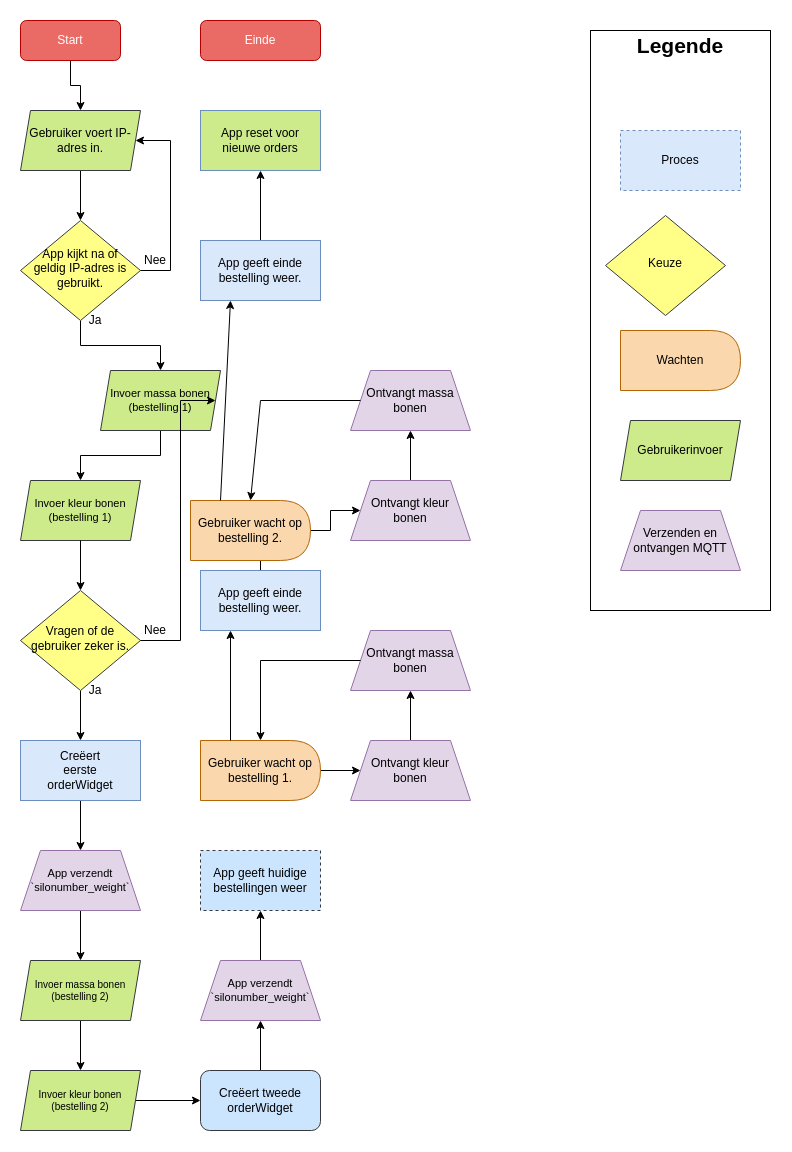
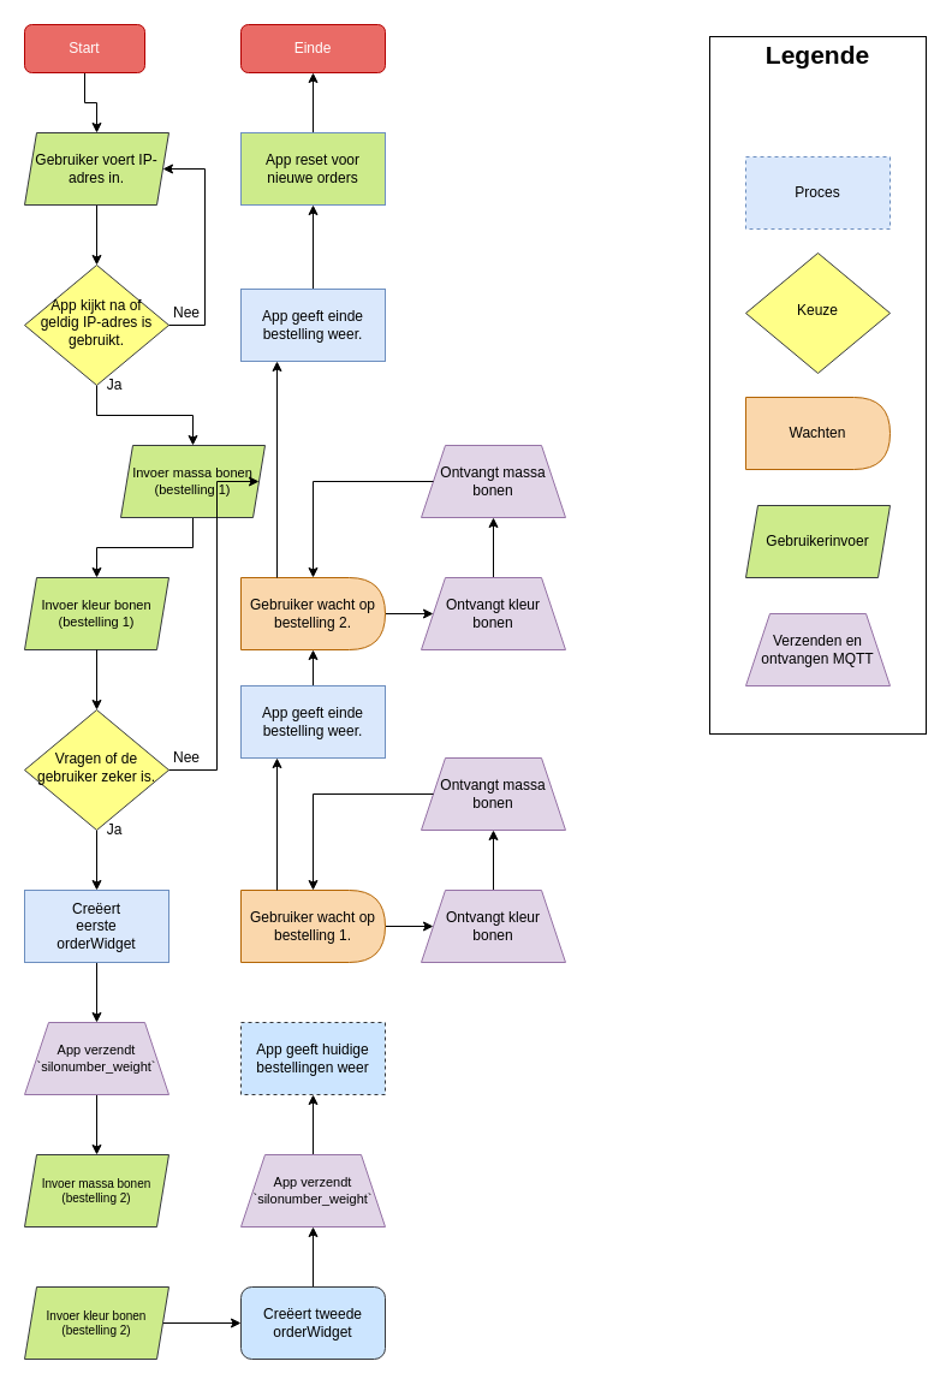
+ <mxCell id="57" value="" style="edgeStyle=orthogonalEdgeStyle;rounded=0;orthogonalLoop=1;jettySize=auto;html=1;" edge="1" parent="1" source="58" target="20"><mxGeometry relative="1" as="geometry" /></mxCell>
- <mxCell id="18" value="Keuze" style="rhombus;whiteSpace=wrap;html=1;shadow=0;fontFamily=Helvetica;fontSize=12;align=center;strokeWidth=1;spacing=6;spacingTop=-4;fillColor=#ffff88;strokeColor=#36393d;" parent="1" vertex="1"><mxGeometry x="605" y="215" width="120" height="100" as="geometry" /></mxCell>
+ <mxCell id="18" value="Keuze" style="rhombus;whiteSpace=wrap;html=1;shadow=0;fontFamily=Helvetica;fontSize=12;align=center;strokeWidth=1;spacing=6;spacingTop=-4;fillColor=#ffff88;strokeColor=#36393d;" parent="1" vertex="1"><mxGeometry x="620" y="210" width="120" height="100" as="geometry" /></mxCell>
- <mxCell id="37" value="Gebruiker wacht op bestelling 2." style="shape=delay;whiteSpace=wrap;html=1;fontSize=12;fillColor=#fad7ac;strokeColor=#b46504;" parent="1" vertex="1"><mxGeometry x="190" y="500" width="120" height="60" as="geometry" /></mxCell>
+ <mxCell id="37" value="Gebruiker wacht op bestelling 2." style="shape=delay;whiteSpace=wrap;html=1;fontSize=12;fillColor=#fad7ac;strokeColor=#b46504;" parent="1" vertex="1"><mxGeometry x="200" y="480" width="120" height="60" as="geometry" /></mxCell>
- <mxCell id="32" value="" style="edgeStyle=orthogonalEdgeStyle;rounded=0;orthogonalLoop=1;jettySize=auto;html=1;" edge="1" parent="1" source="33" target="35"><mxGeometry relative="1" as="geometry" /></mxCell>
